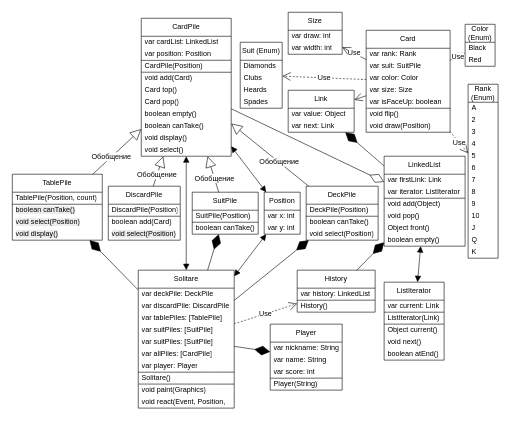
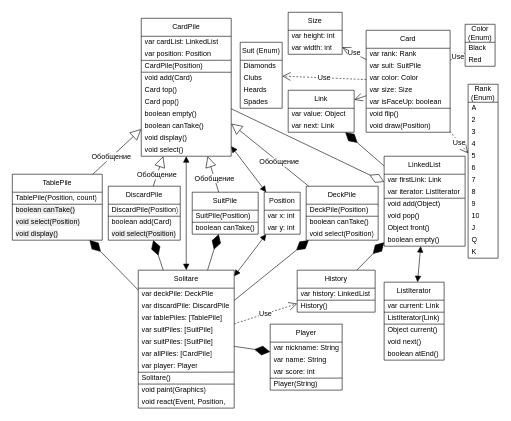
- <mxCell id="31" value="var draw: int" style="text;strokeColor=none;fillColor=none;align=left;verticalAlign=middle;spacingLeft=4;spacingRight=4;overflow=hidden;points=[[0,0.5],[1,0.5]];portConstraint=eastwest;rotatable=0;whiteSpace=wrap;html=1;" vertex="1" parent="30"><mxGeometry y="30" width="90" height="20" as="geometry" /></mxCell>
+ <mxCell id="31" value="var height: int" style="text;strokeColor=none;fillColor=none;align=left;verticalAlign=middle;spacingLeft=4;spacingRight=4;overflow=hidden;points=[[0,0.5],[1,0.5]];portConstraint=eastwest;rotatable=0;whiteSpace=wrap;html=1;" vertex="1" parent="30"><mxGeometry y="30" width="90" height="20" as="geometry" /></mxCell>
+ <mxCell id="133" value="" style="endArrow=diamondThin;endFill=1;endSize=24;html=1;rounded=0;fontSize=12;curved=1;" edge="1" parent="1" source="109" target="80"><mxGeometry width="160" relative="1" as="geometry"><mxPoint x="1310" y="350" as="sourcePoint" /><mxPoint x="950" y="462" as="targetPoint" /></mxGeometry></mxCell>
